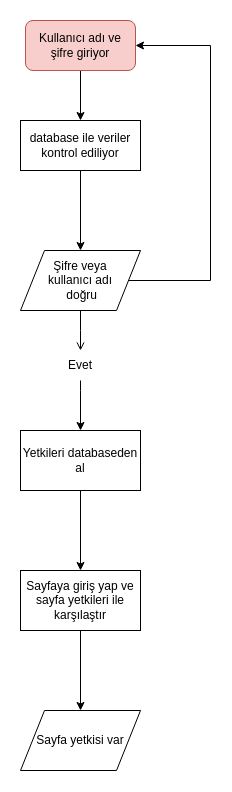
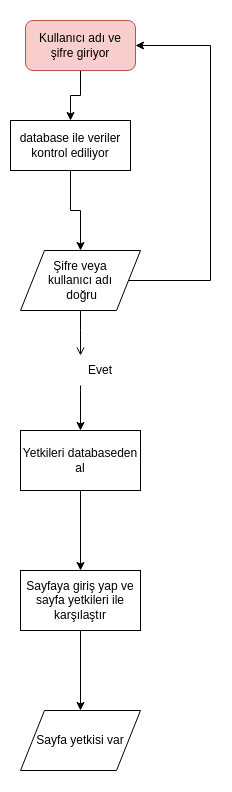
- <mxCell id="5" value="database ile veriler kontrol ediliyor" style="rounded=0;whiteSpace=wrap;html=1;" vertex="1" parent="1"><mxGeometry x="20" y="120" width="120" height="50" as="geometry" /></mxCell>
+ <mxCell id="5" value="database ile veriler kontrol ediliyor" style="rounded=0;whiteSpace=wrap;html=1;" vertex="1" parent="1"><mxGeometry x="10" y="120" width="120" height="50" as="geometry" /></mxCell>
- <mxCell id="14" value="Evet" style="text;html=1;strokeColor=none;fillColor=none;align=center;verticalAlign=middle;whiteSpace=wrap;rounded=0;" vertex="1" parent="1"><mxGeometry x="60" y="350" width="40" height="30" as="geometry" /></mxCell>
+ <mxCell id="14" value="Evet" style="text;html=1;strokeColor=none;fillColor=none;align=center;verticalAlign=middle;whiteSpace=wrap;rounded=0;" vertex="1" parent="1"><mxGeometry x="80" y="355" width="40" height="30" as="geometry" /></mxCell>
